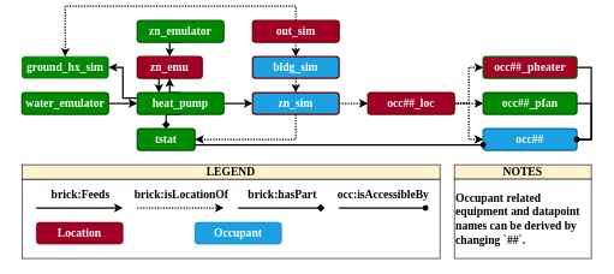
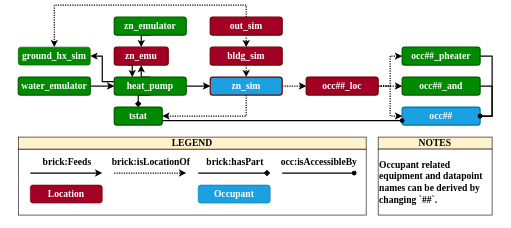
- <mxCell id="42" value="&lt;span style=&quot;font-size: 16px;&quot;&gt;bldg_sim&lt;/span&gt;" style="rounded=1;whiteSpace=wrap;html=1;fillColor=#1ba1e2;strokeColor=#6F0000;fontColor=#ffffff;fontStyle=1;strokeWidth=2;fontSize=16;fontFamily=Times New Roman;" parent="1" vertex="1"><mxGeometry x="350" y="70" width="120" height="30" as="geometry" /></mxCell>
+ <mxCell id="42" value="&lt;span style=&quot;font-size: 16px;&quot;&gt;bldg_sim&lt;/span&gt;" style="rounded=1;whiteSpace=wrap;html=1;fillColor=#a20025;strokeColor=#6F0000;fontColor=#ffffff;fontStyle=1;strokeWidth=2;fontSize=16;fontFamily=Times New Roman;" parent="1" vertex="1"><mxGeometry x="350" y="70" width="120" height="30" as="geometry" /></mxCell>
- <mxCell id="36" value="&lt;span style=&quot;font-size: 16px;&quot;&gt;occ##_pheater&lt;/span&gt;" style="rounded=1;whiteSpace=wrap;html=1;fillColor=#a20025;strokeColor=#005700;fontColor=#ffffff;fontStyle=1;strokeWidth=2;fontSize=16;fontFamily=Times New Roman;" parent="1" vertex="1"><mxGeometry x="670" y="70" width="130" height="30" as="geometry" /></mxCell>
+ <mxCell id="36" value="&lt;span style=&quot;font-size: 16px;&quot;&gt;occ##_pheater&lt;/span&gt;" style="rounded=1;whiteSpace=wrap;html=1;fillColor=#008a00;strokeColor=#005700;fontColor=#ffffff;fontStyle=1;strokeWidth=2;fontSize=16;fontFamily=Times New Roman;" parent="1" vertex="1"><mxGeometry x="670" y="70" width="130" height="30" as="geometry" /></mxCell>
- <mxCell id="34" value="&lt;span style=&quot;font-size: 16px;&quot;&gt;occ##_pfan&lt;/span&gt;" style="rounded=1;whiteSpace=wrap;html=1;fillColor=#008a00;strokeColor=#005700;fontColor=#ffffff;fontStyle=1;strokeWidth=2;fontSize=16;fontFamily=Times New Roman;" parent="1" vertex="1"><mxGeometry x="670" y="120" width="130" height="30" as="geometry" /></mxCell>
+ <mxCell id="34" value="&lt;span style=&quot;font-size: 16px;&quot;&gt;occ##_and&lt;/span&gt;" style="rounded=1;whiteSpace=wrap;html=1;fillColor=#008a00;strokeColor=#005700;fontColor=#ffffff;fontStyle=1;strokeWidth=2;fontSize=16;fontFamily=Times New Roman;" parent="1" vertex="1"><mxGeometry x="670" y="120" width="130" height="30" as="geometry" /></mxCell>
- <mxCell id="4" value="&lt;span style=&quot;font-size: 16px;&quot;&gt;Occupant&lt;/span&gt;" style="rounded=1;whiteSpace=wrap;html=1;fillColor=#1ba1e2;strokeColor=#006EAF;fontColor=#ffffff;fontStyle=1;flipV=1;fontSize=16;fontFamily=Times New Roman;" parent="1" vertex="1"><mxGeometry x="270" y="300" width="120" height="30" as="geometry" /></mxCell>
+ <mxCell id="4" value="&lt;span style=&quot;font-size: 16px;&quot;&gt;Occupant&lt;/span&gt;" style="rounded=1;whiteSpace=wrap;html=1;fillColor=#1ba1e2;strokeColor=#006EAF;fontColor=#ffffff;fontStyle=1;flipV=1;fontSize=16;fontFamily=Times New Roman;" parent="1" vertex="1"><mxGeometry x="330" y="300" width="120" height="30" as="geometry" /></mxCell>
